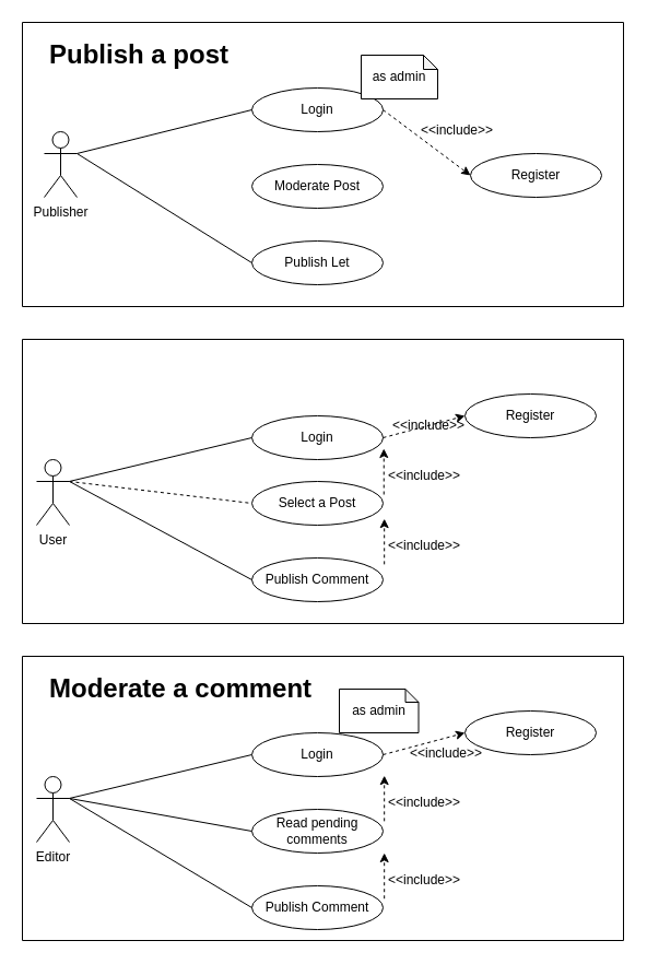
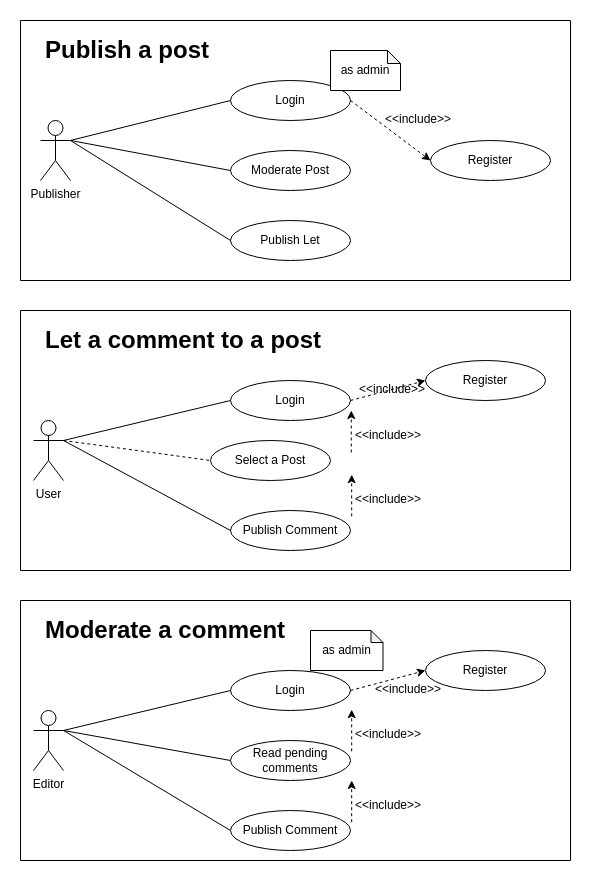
+ <mxCell id="10" value="" style="endArrow=none;html=1;rounded=0;entryX=0;entryY=0.5;entryDx=0;entryDy=0;exitX=1;exitY=0.333;exitDx=0;exitDy=0;exitPerimeter=0;" parent="2" source="9" target="7" edge="1"><mxGeometry width="50" height="50" relative="1" as="geometry"><mxPoint x="70" y="150" as="sourcePoint" /><mxPoint x="370" y="200" as="targetPoint" /></mxGeometry></mxCell>
+ <mxCell id="16" value="&lt;h1&gt;Let a comment to a post&lt;br&gt;&lt;/h1&gt;" style="text;html=1;strokeColor=none;fillColor=none;spacing=5;spacingTop=-20;whiteSpace=wrap;overflow=hidden;rounded=0;" parent="15" vertex="1"><mxGeometry x="20" y="10" width="360" height="40" as="geometry" /></mxCell>
- <mxCell id="23" value="Select a Post" style="ellipse;whiteSpace=wrap;html=1;" parent="15" vertex="1"><mxGeometry x="210" y="130" width="120" height="40" as="geometry" /></mxCell>
+ <mxCell id="23" value="Select a Post" style="ellipse;whiteSpace=wrap;html=1;" parent="15" vertex="1"><mxGeometry x="190" y="130" width="120" height="40" as="geometry" /></mxCell>
